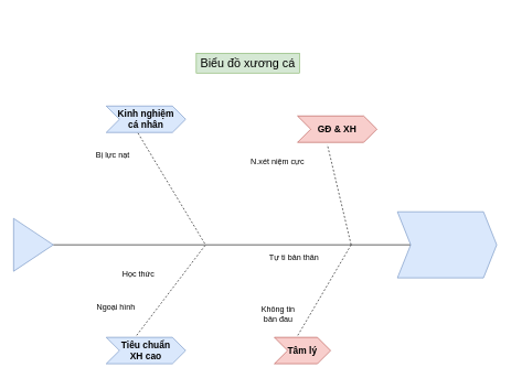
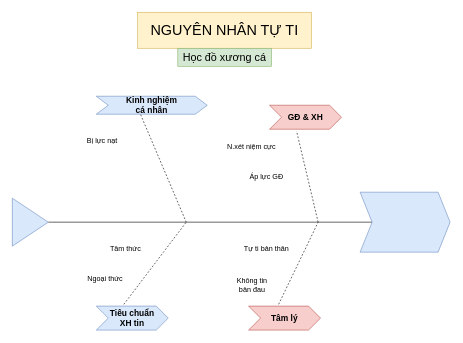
+ <mxCell id="13" value="&lt;font style=&quot;font-size: 24px;&quot;&gt;NGUYÊN NHÂN TỰ TI&lt;/font&gt;" style="text;html=1;strokeColor=#d6b656;fillColor=#fff2cc;align=center;verticalAlign=middle;whiteSpace=wrap;rounded=0;" vertex="1" parent="1"><mxGeometry x="229" y="20" width="290" height="60" as="geometry" /></mxCell>
- <mxCell id="14" value="&lt;font style=&quot;font-size: 18px;&quot;&gt;Biểu đồ xương cá&lt;/font&gt;" style="text;html=1;strokeColor=#82b366;fillColor=#d5e8d4;align=center;verticalAlign=middle;whiteSpace=wrap;rounded=0;" vertex="1" parent="1"><mxGeometry x="296" y="80" width="156" height="30" as="geometry" /></mxCell>
+ <mxCell id="14" value="&lt;font style=&quot;font-size: 18px;&quot;&gt;Học đồ xương cá&lt;/font&gt;" style="text;html=1;strokeColor=#82b366;fillColor=#d5e8d4;align=center;verticalAlign=middle;whiteSpace=wrap;rounded=0;" vertex="1" parent="1"><mxGeometry x="296" y="80" width="156" height="30" as="geometry" /></mxCell>
- <mxCell id="2" value="&lt;font style=&quot;font-size: 14px;&quot;&gt;&lt;b&gt;Kinh nghiệm&lt;br&gt;cá nhân&lt;br&gt;&lt;/b&gt;&lt;/font&gt;" style="shape=step;perimeter=stepPerimeter;whiteSpace=wrap;html=1;fixedSize=1;fillColor=#dae8fc;strokeColor=#6c8ebf;" vertex="1" parent="1"><mxGeometry x="160" y="160" width="120" height="40" as="geometry" /></mxCell>
+ <mxCell id="2" value="&lt;font style=&quot;font-size: 14px;&quot;&gt;&lt;b&gt;Kinh nghiệm&lt;br&gt;cá nhân&lt;br&gt;&lt;/b&gt;&lt;/font&gt;" style="shape=step;perimeter=stepPerimeter;whiteSpace=wrap;html=1;fixedSize=1;fillColor=#dae8fc;strokeColor=#6c8ebf;" vertex="1" parent="1"><mxGeometry x="160" y="160" width="185" height="30" as="geometry" /></mxCell>
+ <mxCell id="19" value="Áp lực GĐ" style="text;html=1;strokeColor=none;fillColor=none;align=center;verticalAlign=middle;whiteSpace=wrap;rounded=0;" vertex="1" parent="1"><mxGeometry x="414" y="280" width="60" height="30" as="geometry" /></mxCell>
- <mxCell id="21" value="Tự ti bản thân" style="text;html=1;strokeColor=none;fillColor=none;align=center;verticalAlign=middle;whiteSpace=wrap;rounded=0;" vertex="1" parent="1"><mxGeometry x="399" y="375" width="90" height="30" as="geometry" /></mxCell>
+ <mxCell id="21" value="Tự ti bản thân" style="text;html=1;strokeColor=none;fillColor=none;align=center;verticalAlign=middle;whiteSpace=wrap;rounded=0;" vertex="1" parent="1"><mxGeometry x="399" y="400" width="90" height="30" as="geometry" /></mxCell>
- <mxCell id="16" value="Học thức" style="text;html=1;strokeColor=none;fillColor=none;align=center;verticalAlign=middle;whiteSpace=wrap;rounded=0;" vertex="1" parent="1"><mxGeometry x="174" y="400" width="70" height="30" as="geometry" /></mxCell>
+ <mxCell id="16" value="Tâm thức" style="text;html=1;strokeColor=none;fillColor=none;align=center;verticalAlign=middle;whiteSpace=wrap;rounded=0;" vertex="1" parent="1"><mxGeometry x="174" y="400" width="70" height="30" as="geometry" /></mxCell>
- <mxCell id="15" value="Ngoại hình" style="text;html=1;strokeColor=none;fillColor=none;align=center;verticalAlign=middle;whiteSpace=wrap;rounded=0;" vertex="1" parent="1"><mxGeometry x="140" y="450" width="70" height="30" as="geometry" /></mxCell>
+ <mxCell id="15" value="Ngoại thức" style="text;html=1;strokeColor=none;fillColor=none;align=center;verticalAlign=middle;whiteSpace=wrap;rounded=0;" vertex="1" parent="1"><mxGeometry x="140" y="450" width="70" height="30" as="geometry" /></mxCell>
- <mxCell id="6" value="&lt;font style=&quot;font-size: 14px;&quot;&gt;&lt;b&gt;Tiêu chuẩn &lt;br&gt;XH cao&lt;/b&gt;&lt;/font&gt;" style="shape=step;perimeter=stepPerimeter;whiteSpace=wrap;html=1;fixedSize=1;fillColor=#dae8fc;strokeColor=#6c8ebf;" vertex="1" parent="1"><mxGeometry x="160" y="510" width="120" height="40" as="geometry" /></mxCell>
+ <mxCell id="6" value="&lt;font style=&quot;font-size: 14px;&quot;&gt;&lt;b&gt;Tiêu chuẩn &lt;br&gt;XH tin&lt;/b&gt;&lt;/font&gt;" style="shape=step;perimeter=stepPerimeter;whiteSpace=wrap;html=1;fixedSize=1;fillColor=#dae8fc;strokeColor=#6c8ebf;" vertex="1" parent="1"><mxGeometry x="160" y="510" width="120" height="40" as="geometry" /></mxCell>
- <mxCell id="8" value="&lt;font style=&quot;font-size: 14px;&quot;&gt;&lt;b&gt;Tâm lý&lt;/b&gt;&lt;/font&gt;" style="shape=step;perimeter=stepPerimeter;whiteSpace=wrap;html=1;fixedSize=1;fillColor=#f8cecc;strokeColor=#b85450;" vertex="1" parent="1"><mxGeometry x="414" y="510" width="85" height="40" as="geometry" /></mxCell>
+ <mxCell id="8" value="&lt;font style=&quot;font-size: 14px;&quot;&gt;&lt;b&gt;Tâm lý&lt;/b&gt;&lt;/font&gt;" style="shape=step;perimeter=stepPerimeter;whiteSpace=wrap;html=1;fixedSize=1;fillColor=#f8cecc;strokeColor=#b85450;" vertex="1" parent="1"><mxGeometry x="414" y="510" width="120" height="40" as="geometry" /></mxCell>
